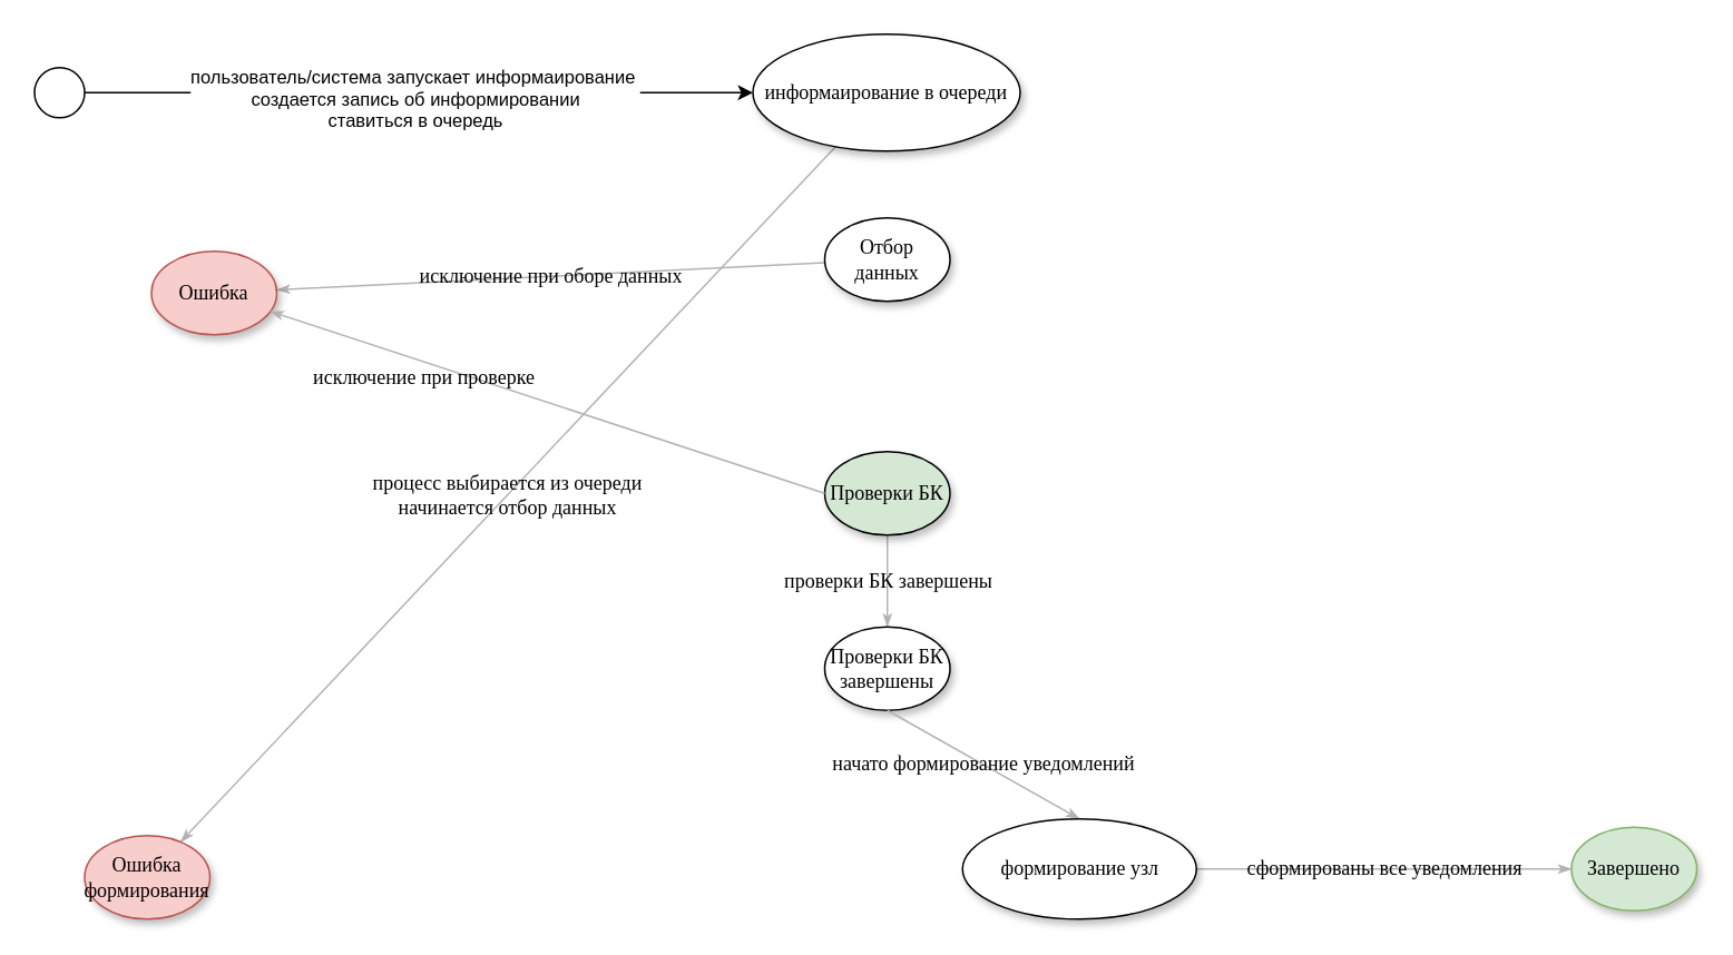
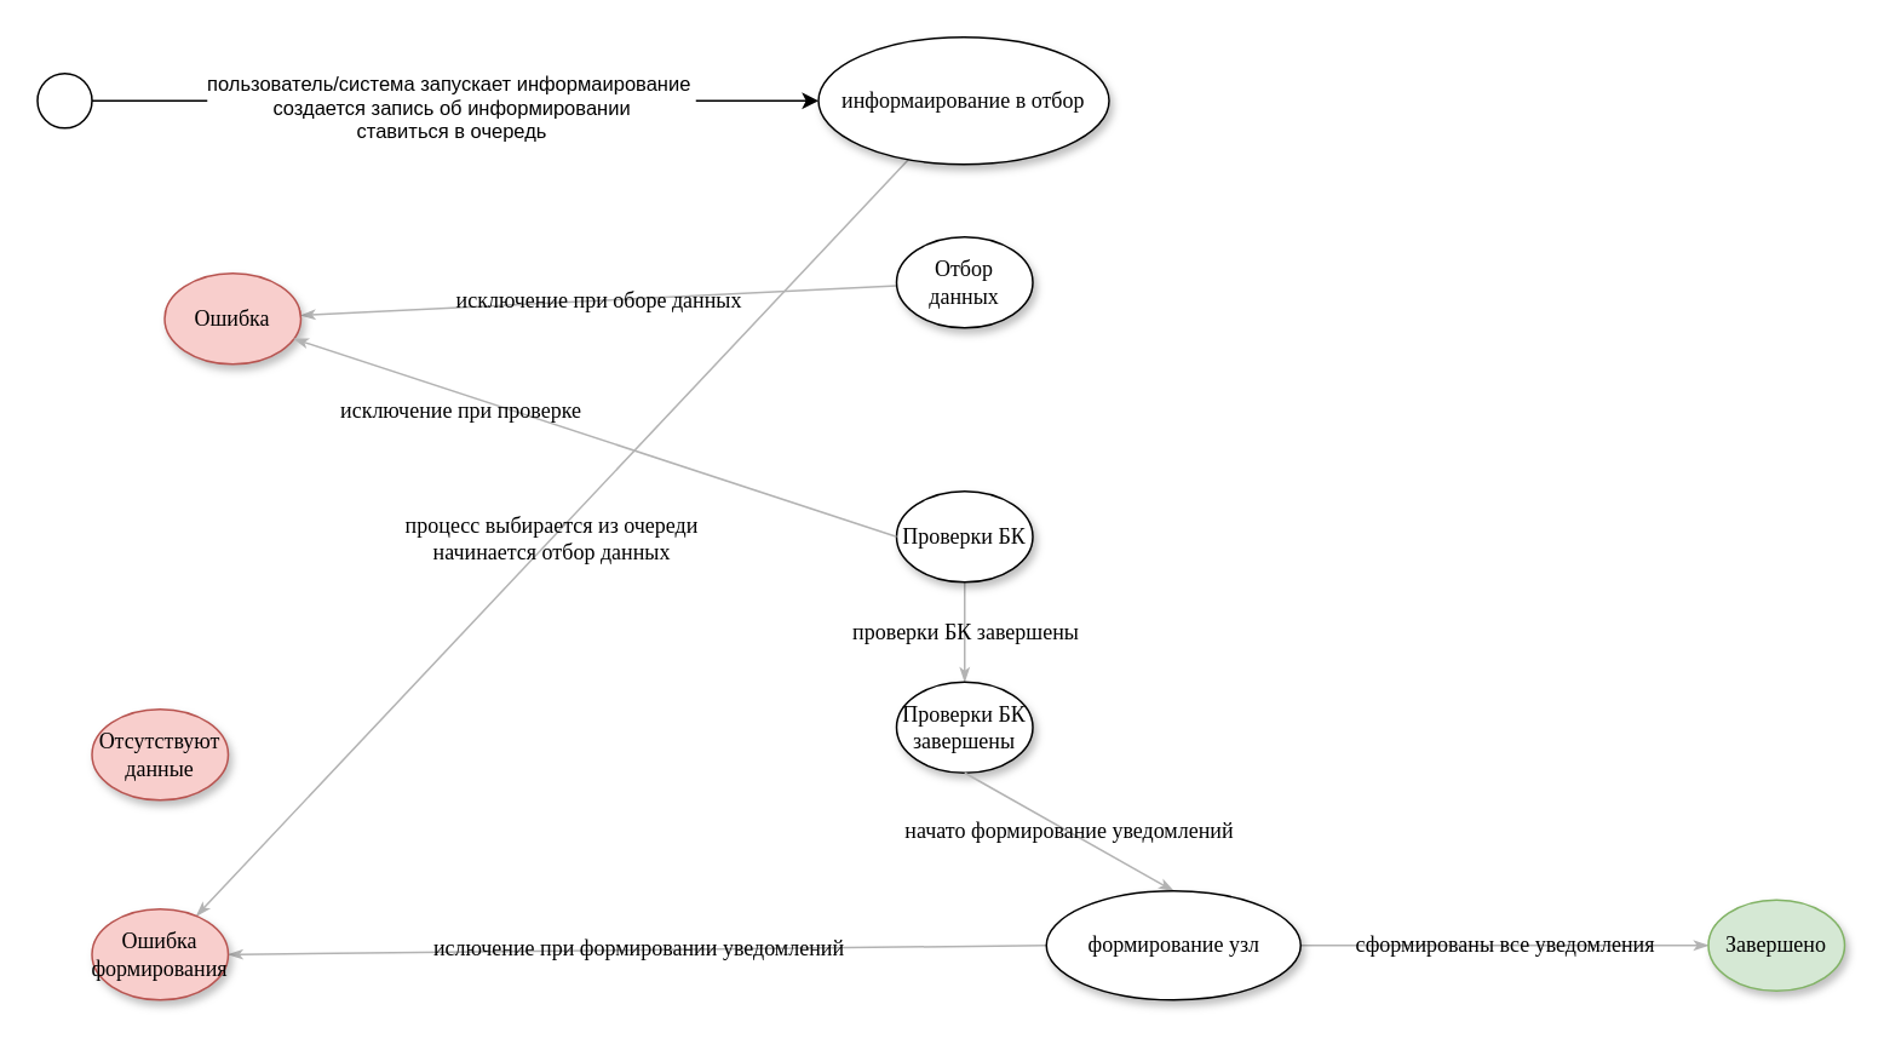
- <mxCell id="3" value="информаирование в очереди" style="ellipse;whiteSpace=wrap;html=1;rounded=0;shadow=1;comic=0;labelBackgroundColor=none;strokeWidth=1;fontFamily=Verdana;fontSize=12;align=center;" parent="1" vertex="1"><mxGeometry x="450" y="20" width="160" height="70" as="geometry" /></mxCell>
+ <mxCell id="3" value="информаирование в отбор" style="ellipse;whiteSpace=wrap;html=1;rounded=0;shadow=1;comic=0;labelBackgroundColor=none;strokeWidth=1;fontFamily=Verdana;fontSize=12;align=center;" parent="1" vertex="1"><mxGeometry x="450" y="20" width="160" height="70" as="geometry" /></mxCell>
- <mxCell id="15" value="&lt;span&gt;Проверки БК&lt;/span&gt;" style="ellipse;whiteSpace=wrap;html=1;rounded=0;shadow=1;comic=0;labelBackgroundColor=none;strokeWidth=1;fontFamily=Verdana;fontSize=12;align=center;fillColor=#d5e8d4;" parent="1" vertex="1"><mxGeometry x="493" y="270" width="75" height="50" as="geometry" /></mxCell>
+ <mxCell id="15" value="&lt;span&gt;Проверки БК&lt;/span&gt;" style="ellipse;whiteSpace=wrap;html=1;rounded=0;shadow=1;comic=0;labelBackgroundColor=none;strokeWidth=1;fontFamily=Verdana;fontSize=12;align=center;" parent="1" vertex="1"><mxGeometry x="493" y="270" width="75" height="50" as="geometry" /></mxCell>
+ <mxCell id="19" value="&lt;span&gt;Отсутствуют данные&lt;/span&gt;" style="ellipse;whiteSpace=wrap;html=1;rounded=0;shadow=1;comic=0;labelBackgroundColor=none;strokeWidth=1;fontFamily=Verdana;fontSize=12;align=center;fillColor=#f8cecc;strokeColor=#b85450;" vertex="1" parent="1"><mxGeometry x="50" y="390" width="75" height="50" as="geometry" /></mxCell>
+ <mxCell id="23" value="ислючение при формировании уведомлений" style="edgeStyle=none;rounded=1;html=1;labelBackgroundColor=none;startArrow=none;startFill=0;startSize=5;endArrow=classicThin;endFill=1;endSize=5;jettySize=auto;orthogonalLoop=1;strokeColor=#B3B3B3;strokeWidth=1;fontFamily=Verdana;fontSize=12;exitX=0;exitY=0.5;exitDx=0;exitDy=0;entryX=1;entryY=0.5;entryDx=0;entryDy=0;" edge="1" parent="1" source="24" target="25"><mxGeometry relative="1" as="geometry"><mxPoint x="1120" y="270" as="targetPoint" /></mxGeometry></mxCell>
